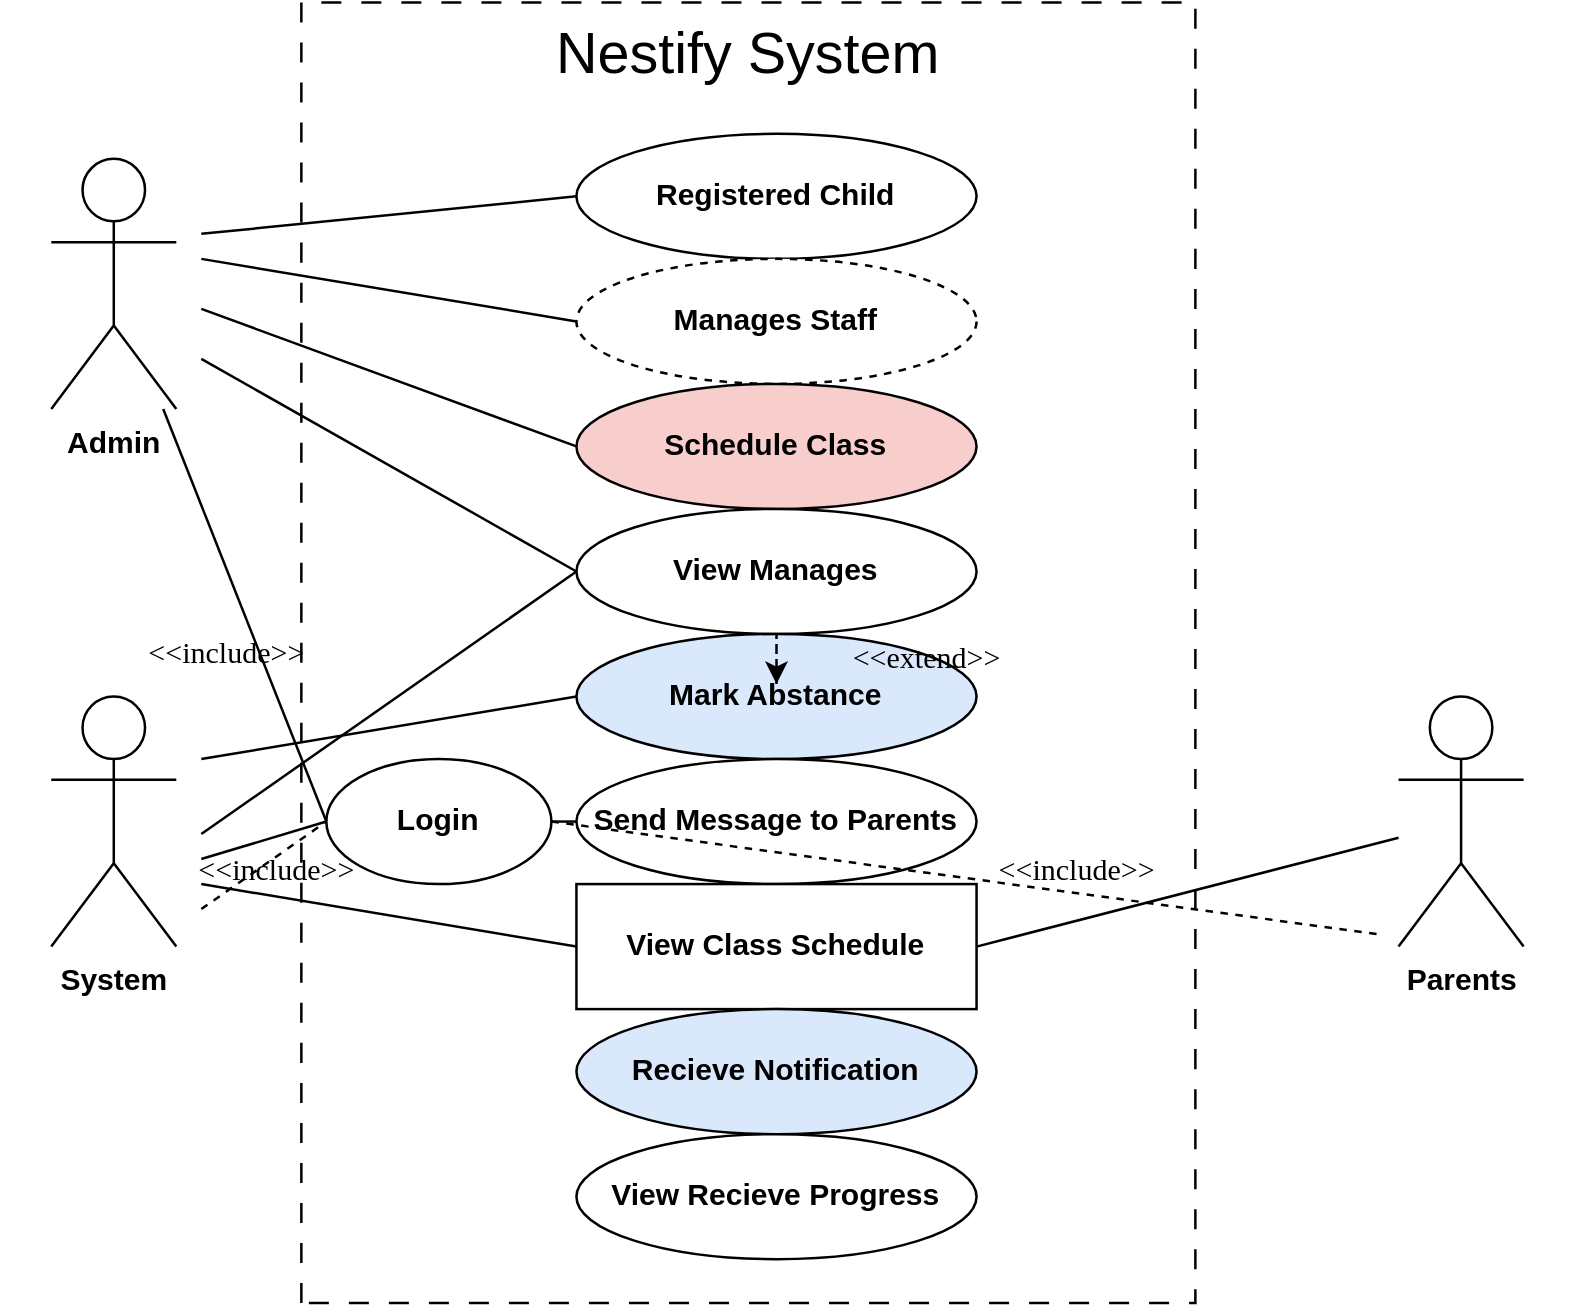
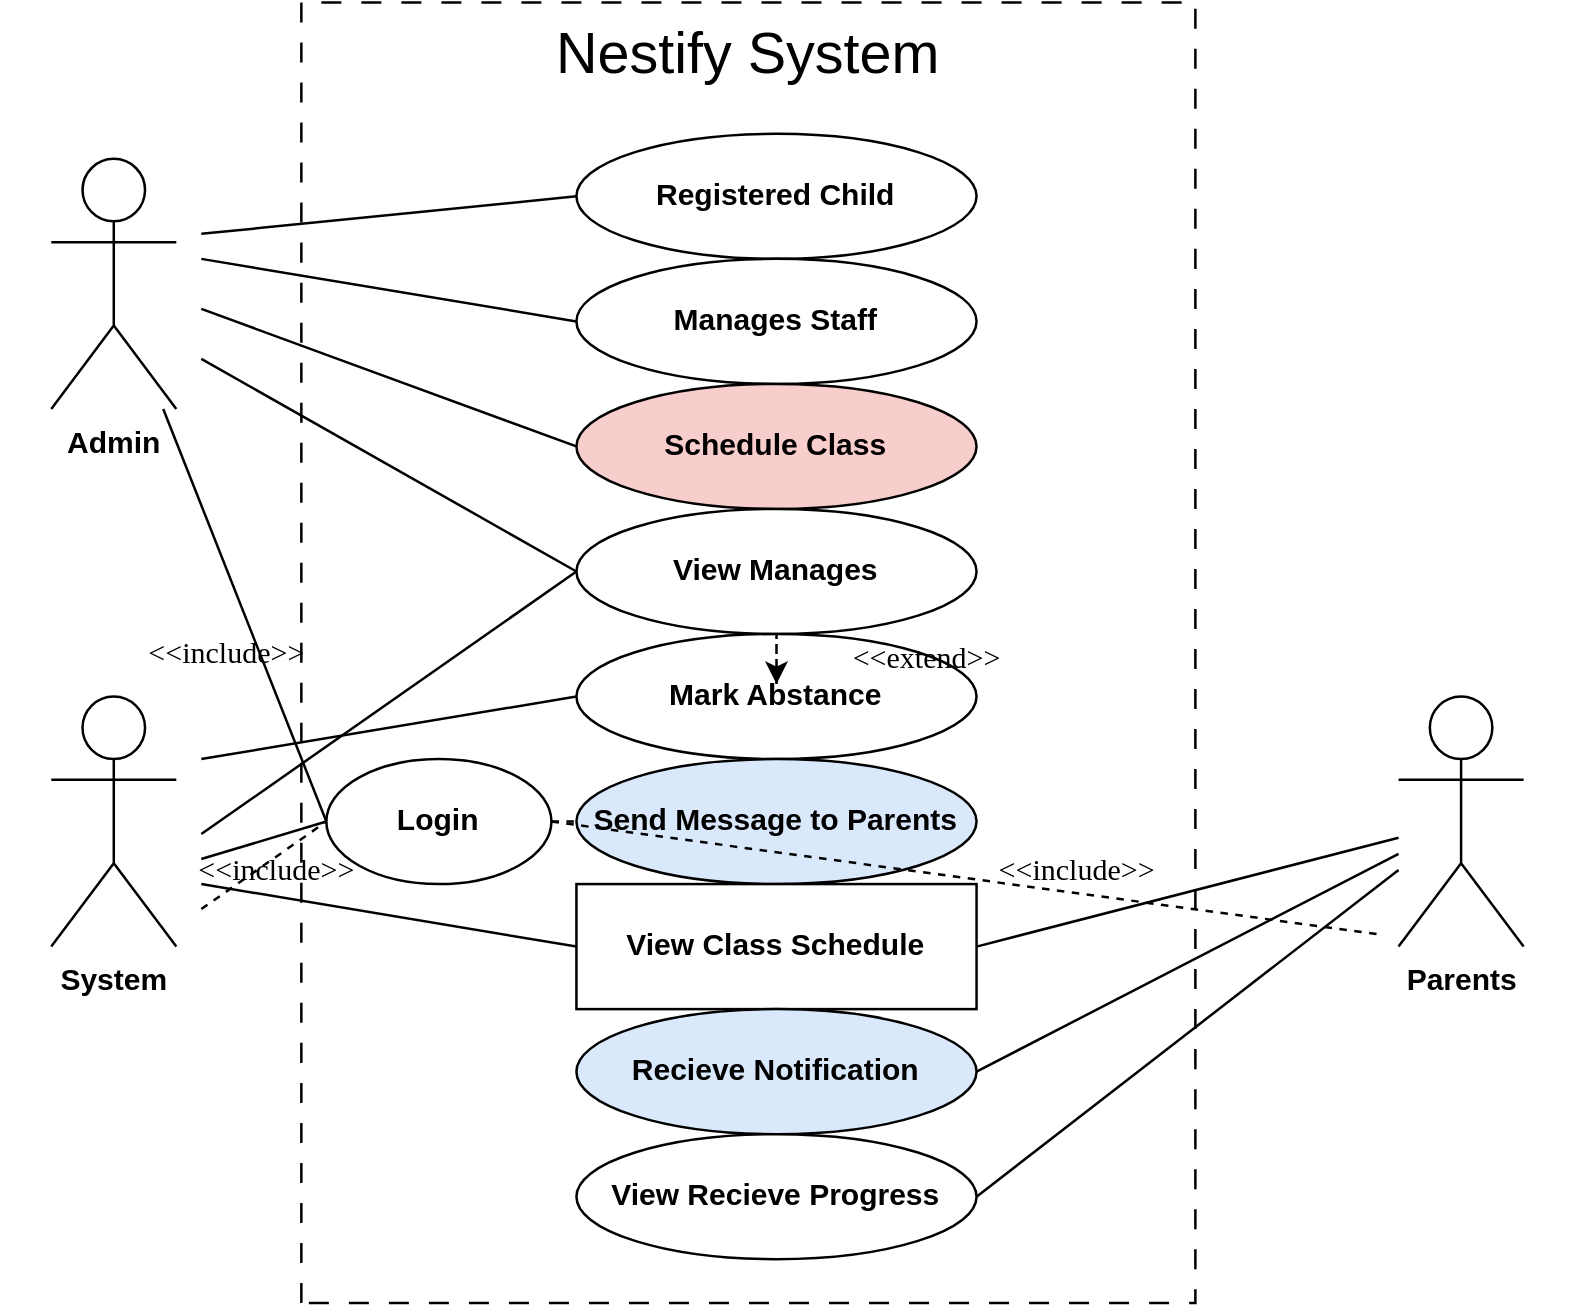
- <mxCell id="7" value="&lt;b&gt;Manages Staff&lt;/b&gt;" style="ellipse;whiteSpace=wrap;html=1;dashed=1;" vertex="1" parent="1"><mxGeometry x="230" y="70" width="160" height="50" as="geometry" /></mxCell>
+ <mxCell id="7" value="&lt;b&gt;Manages Staff&lt;/b&gt;" style="ellipse;whiteSpace=wrap;html=1;" vertex="1" parent="1"><mxGeometry x="230" y="70" width="160" height="50" as="geometry" /></mxCell>
- <mxCell id="10" value="&lt;b&gt;Mark Abstance&lt;/b&gt;" style="ellipse;whiteSpace=wrap;html=1;fillColor=#dae8fc;" vertex="1" parent="1"><mxGeometry x="230" y="220" width="160" height="50" as="geometry" /></mxCell>
+ <mxCell id="10" value="&lt;b&gt;Mark Abstance&lt;/b&gt;" style="ellipse;whiteSpace=wrap;html=1;" vertex="1" parent="1"><mxGeometry x="230" y="220" width="160" height="50" as="geometry" /></mxCell>
- <mxCell id="23" value="" style="endArrow=none;html=1;rounded=0;exitX=1;exitY=0.5;exitDx=0;exitDy=0;entryX=0;entryY=0.5;entryDx=0;entryDy=0;" edge="1" parent="1" source="15" target="11"><mxGeometry width="50" height="50" relative="1" as="geometry"><mxPoint x="300" y="210" as="sourcePoint" /><mxPoint x="350" y="160" as="targetPoint" /></mxGeometry></mxCell>
+ <mxCell id="23" value="" style="endArrow=none;html=1;rounded=0;exitX=1;exitY=0.5;exitDx=0;exitDy=0;entryX=0;entryY=0.5;entryDx=0;entryDy=0;dashed=1;" edge="1" parent="1" source="15" target="11"><mxGeometry width="50" height="50" relative="1" as="geometry"><mxPoint x="300" y="210" as="sourcePoint" /><mxPoint x="350" y="160" as="targetPoint" /></mxGeometry></mxCell>
- <mxCell id="11" value="&lt;b&gt;Send Message to Parents&lt;/b&gt;" style="ellipse;whiteSpace=wrap;html=1;" vertex="1" parent="1"><mxGeometry x="230" y="270" width="160" height="50" as="geometry" /></mxCell>
+ <mxCell id="11" value="&lt;b&gt;Send Message to Parents&lt;/b&gt;" style="ellipse;whiteSpace=wrap;html=1;fillColor=#dae8fc;" vertex="1" parent="1"><mxGeometry x="230" y="270" width="160" height="50" as="geometry" /></mxCell>
+ <mxCell id="26" value="" style="endArrow=none;html=1;rounded=0;entryX=1;entryY=0.5;entryDx=0;entryDy=0;" edge="1" parent="1" source="5" target="13"><mxGeometry width="50" height="50" relative="1" as="geometry"><mxPoint x="560" y="300" as="sourcePoint" /><mxPoint x="350" y="280" as="targetPoint" /></mxGeometry></mxCell>
+ <mxCell id="27" value="" style="endArrow=none;html=1;rounded=0;exitX=1;exitY=0.5;exitDx=0;exitDy=0;" edge="1" parent="1" source="14" target="5"><mxGeometry width="50" height="50" relative="1" as="geometry"><mxPoint x="300" y="330" as="sourcePoint" /><mxPoint x="350" y="280" as="targetPoint" /></mxGeometry></mxCell>
